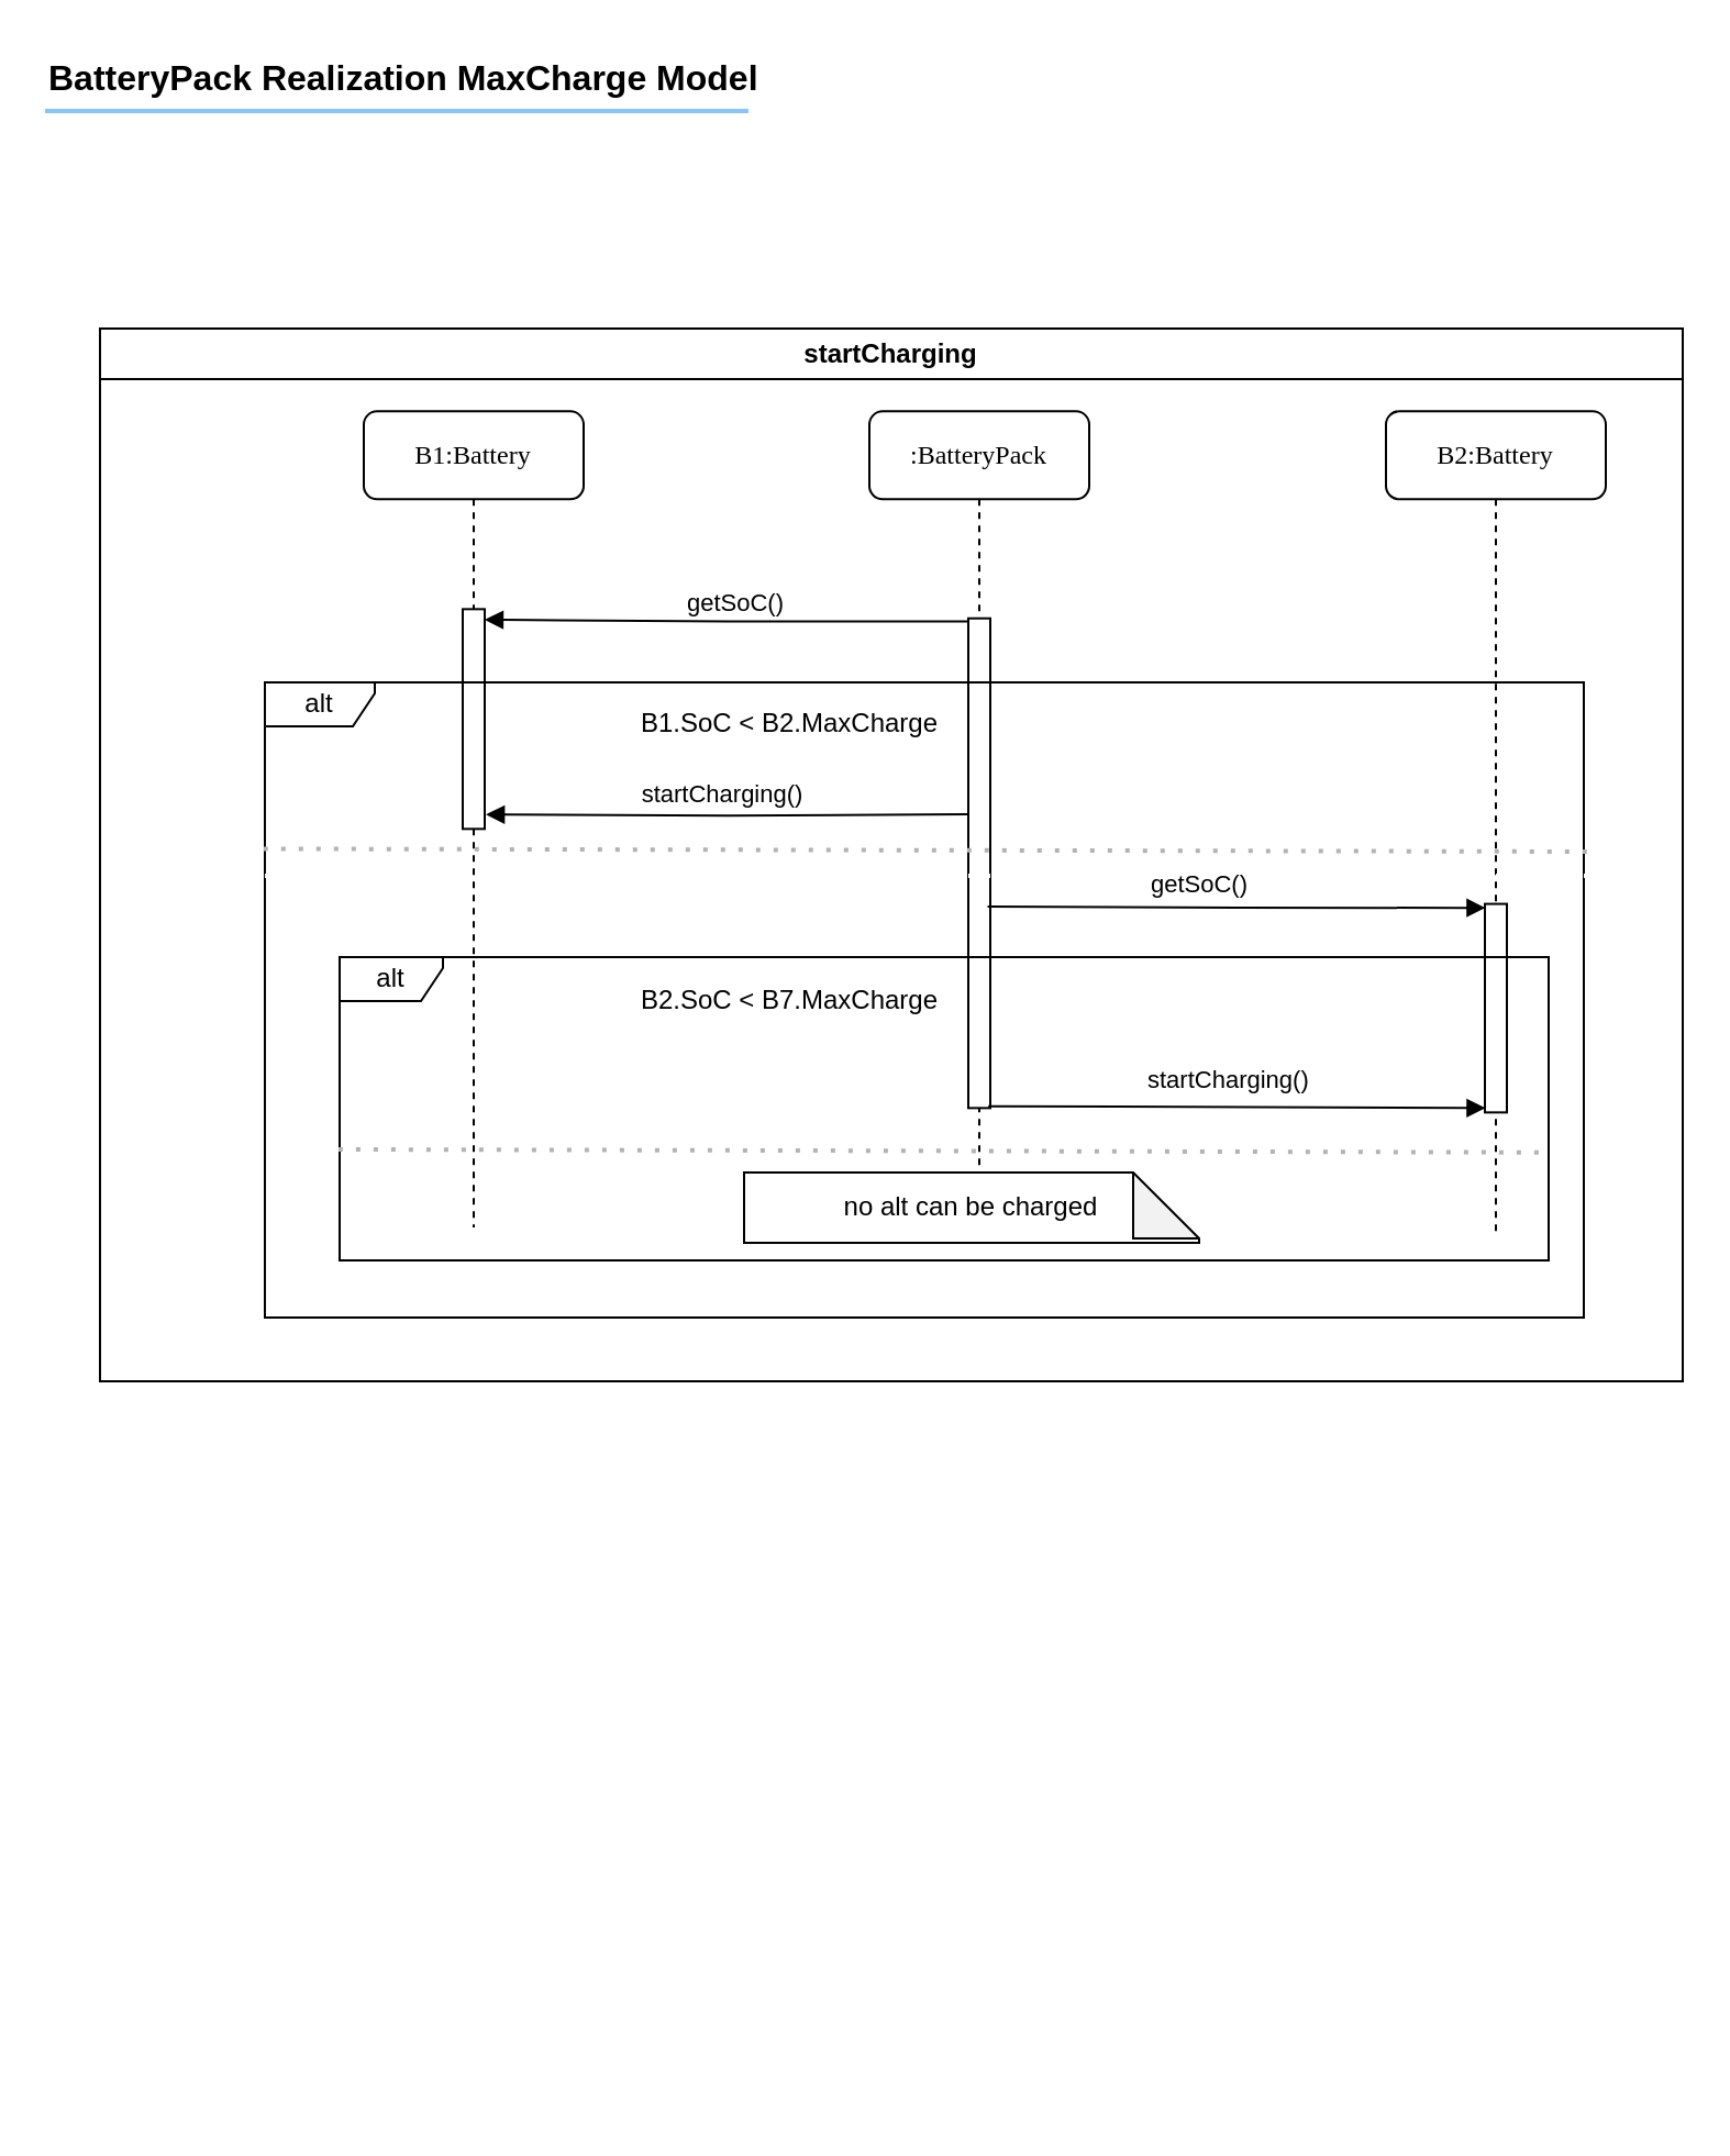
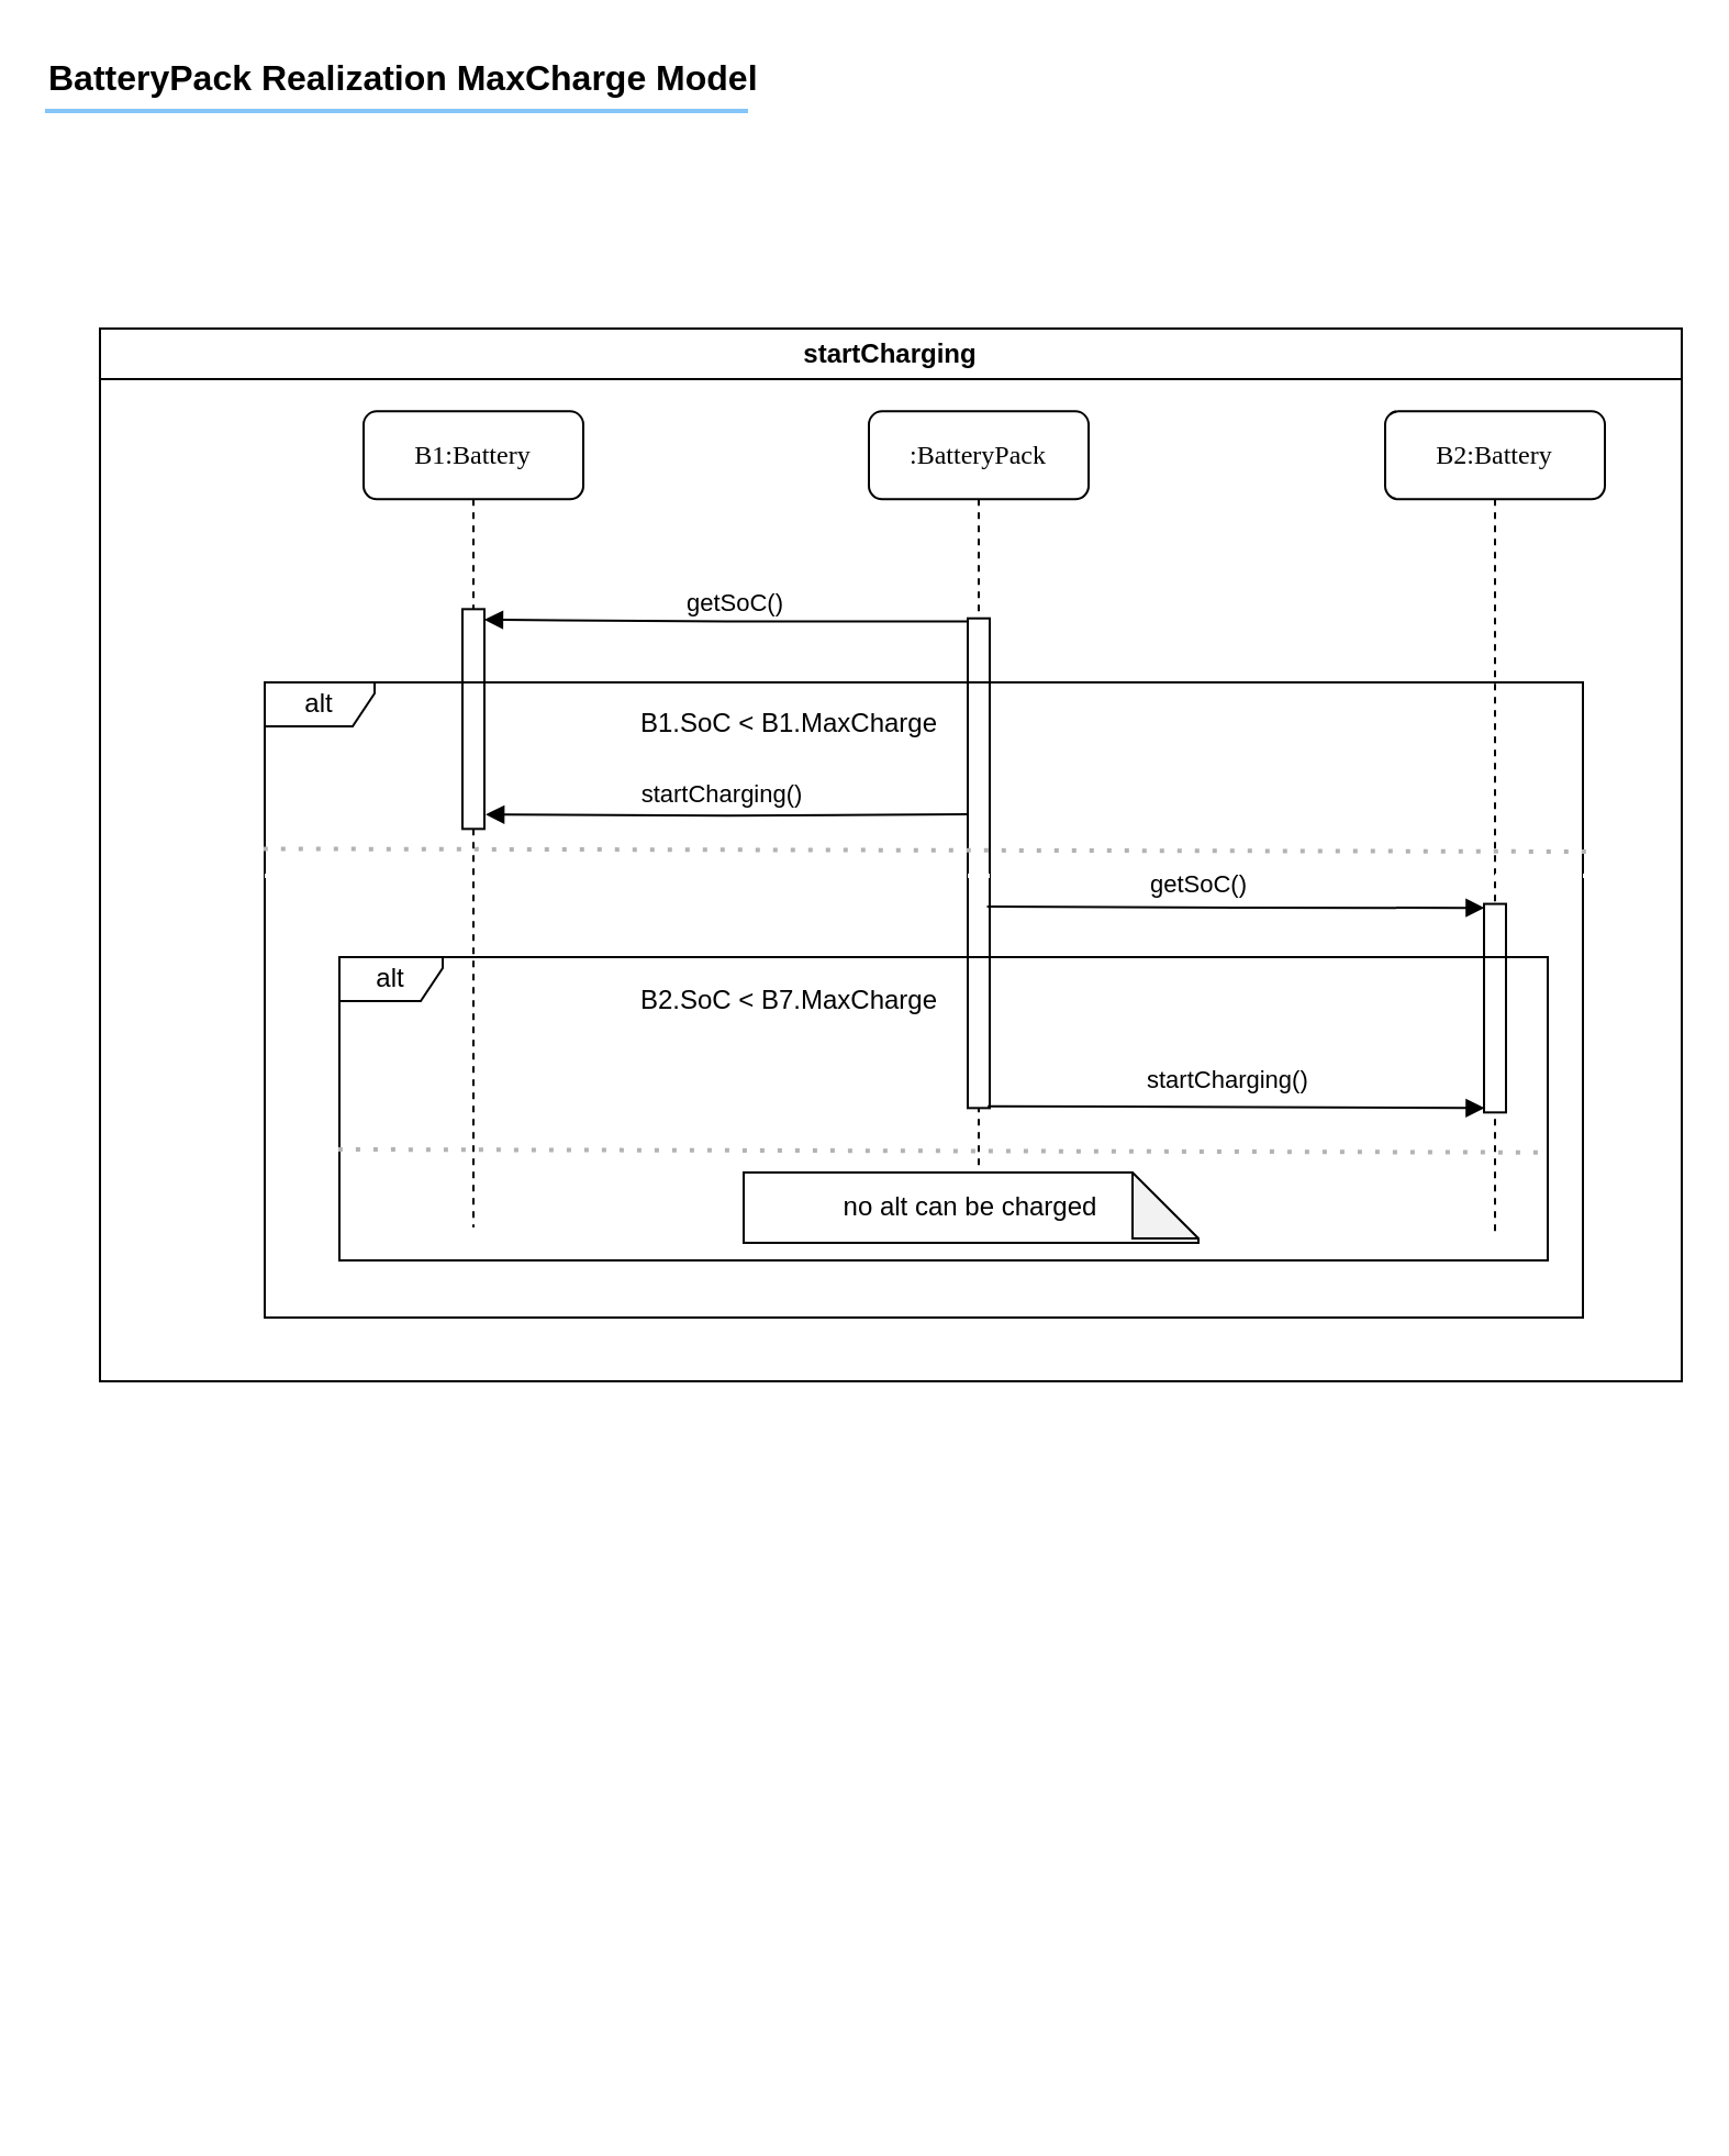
- <mxCell id="18" value="B1.SoC &amp;lt; B2.MaxCharge" style="text;html=1;align=center;verticalAlign=middle;whiteSpace=wrap;rounded=0;fillColor=default;" vertex="1" parent="11"><mxGeometry x="245" y="165" width="138" height="30" as="geometry" /></mxCell>
+ <mxCell id="18" value="B1.SoC &amp;lt; B1.MaxCharge" style="text;html=1;align=center;verticalAlign=middle;whiteSpace=wrap;rounded=0;fillColor=default;" vertex="1" parent="11"><mxGeometry x="245" y="165" width="138" height="30" as="geometry" /></mxCell>
